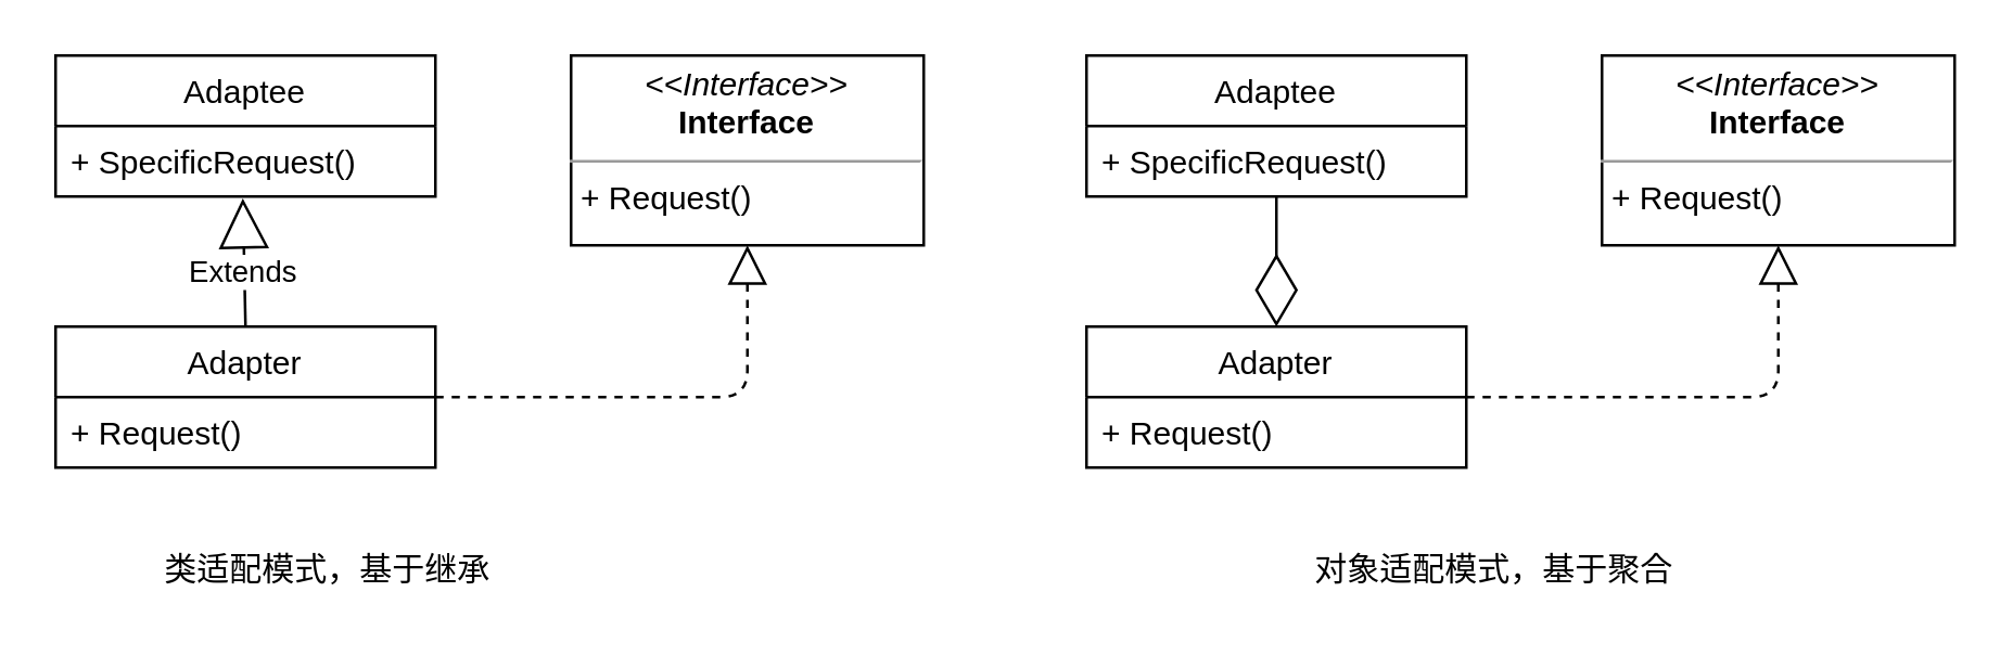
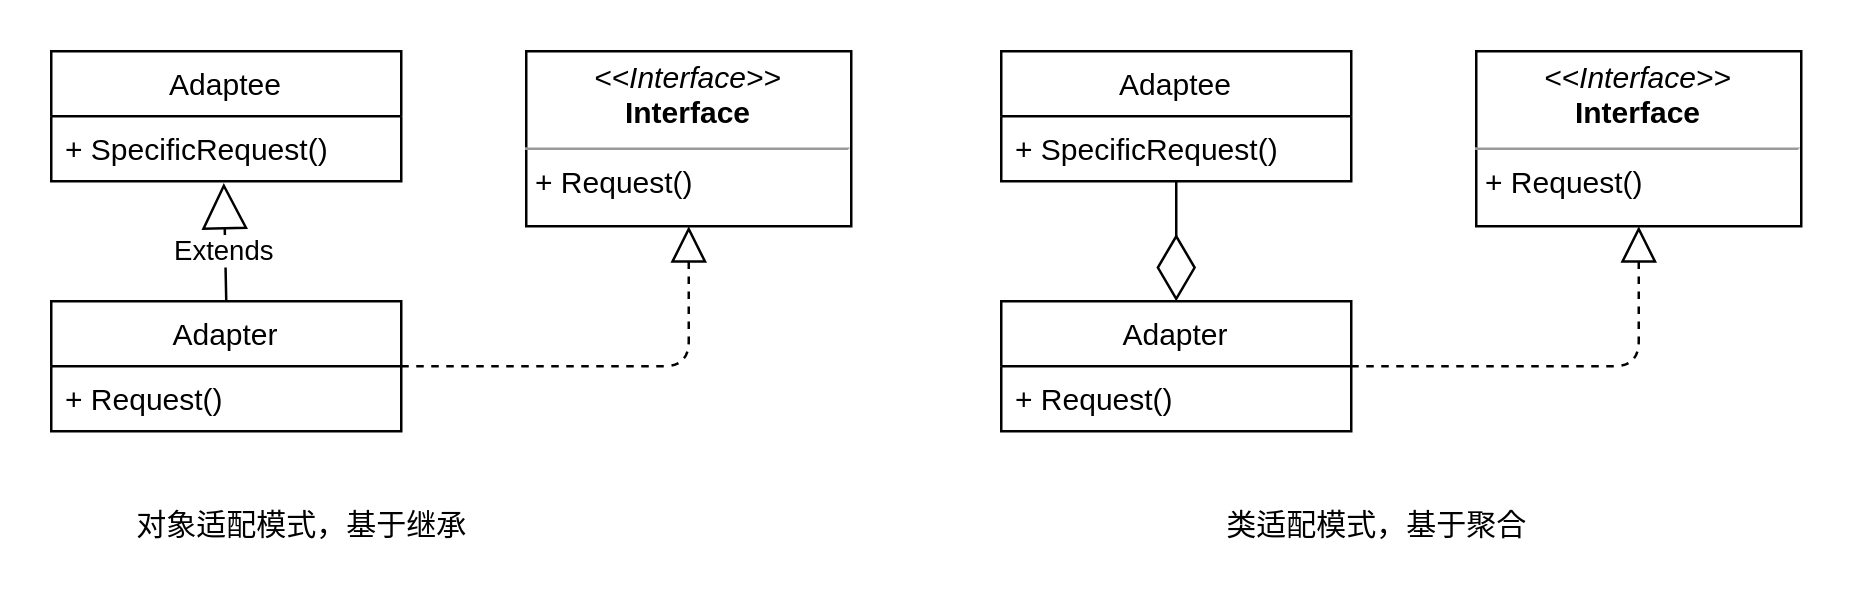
- <mxCell id="16" value="类适配模式，基于继承" style="text;html=1;resizable=0;autosize=1;align=center;verticalAlign=middle;points=[];fillColor=none;strokeColor=none;rounded=0;" vertex="1" parent="1"><mxGeometry x="50" y="200" width="140" height="20" as="geometry" /></mxCell>
+ <mxCell id="16" value="对象适配模式，基于继承" style="text;html=1;resizable=0;autosize=1;align=center;verticalAlign=middle;points=[];fillColor=none;strokeColor=none;rounded=0;" vertex="1" parent="1"><mxGeometry x="50" y="200" width="140" height="20" as="geometry" /></mxCell>
- <mxCell id="17" value="对象适配模式，基于聚合" style="text;html=1;resizable=0;autosize=1;align=center;verticalAlign=middle;points=[];fillColor=none;strokeColor=none;rounded=0;" vertex="1" parent="1"><mxGeometry x="475" y="200" width="150" height="20" as="geometry" /></mxCell>
+ <mxCell id="17" value="类适配模式，基于聚合" style="text;html=1;resizable=0;autosize=1;align=center;verticalAlign=middle;points=[];fillColor=none;strokeColor=none;rounded=0;" vertex="1" parent="1"><mxGeometry x="475" y="200" width="150" height="20" as="geometry" /></mxCell>
